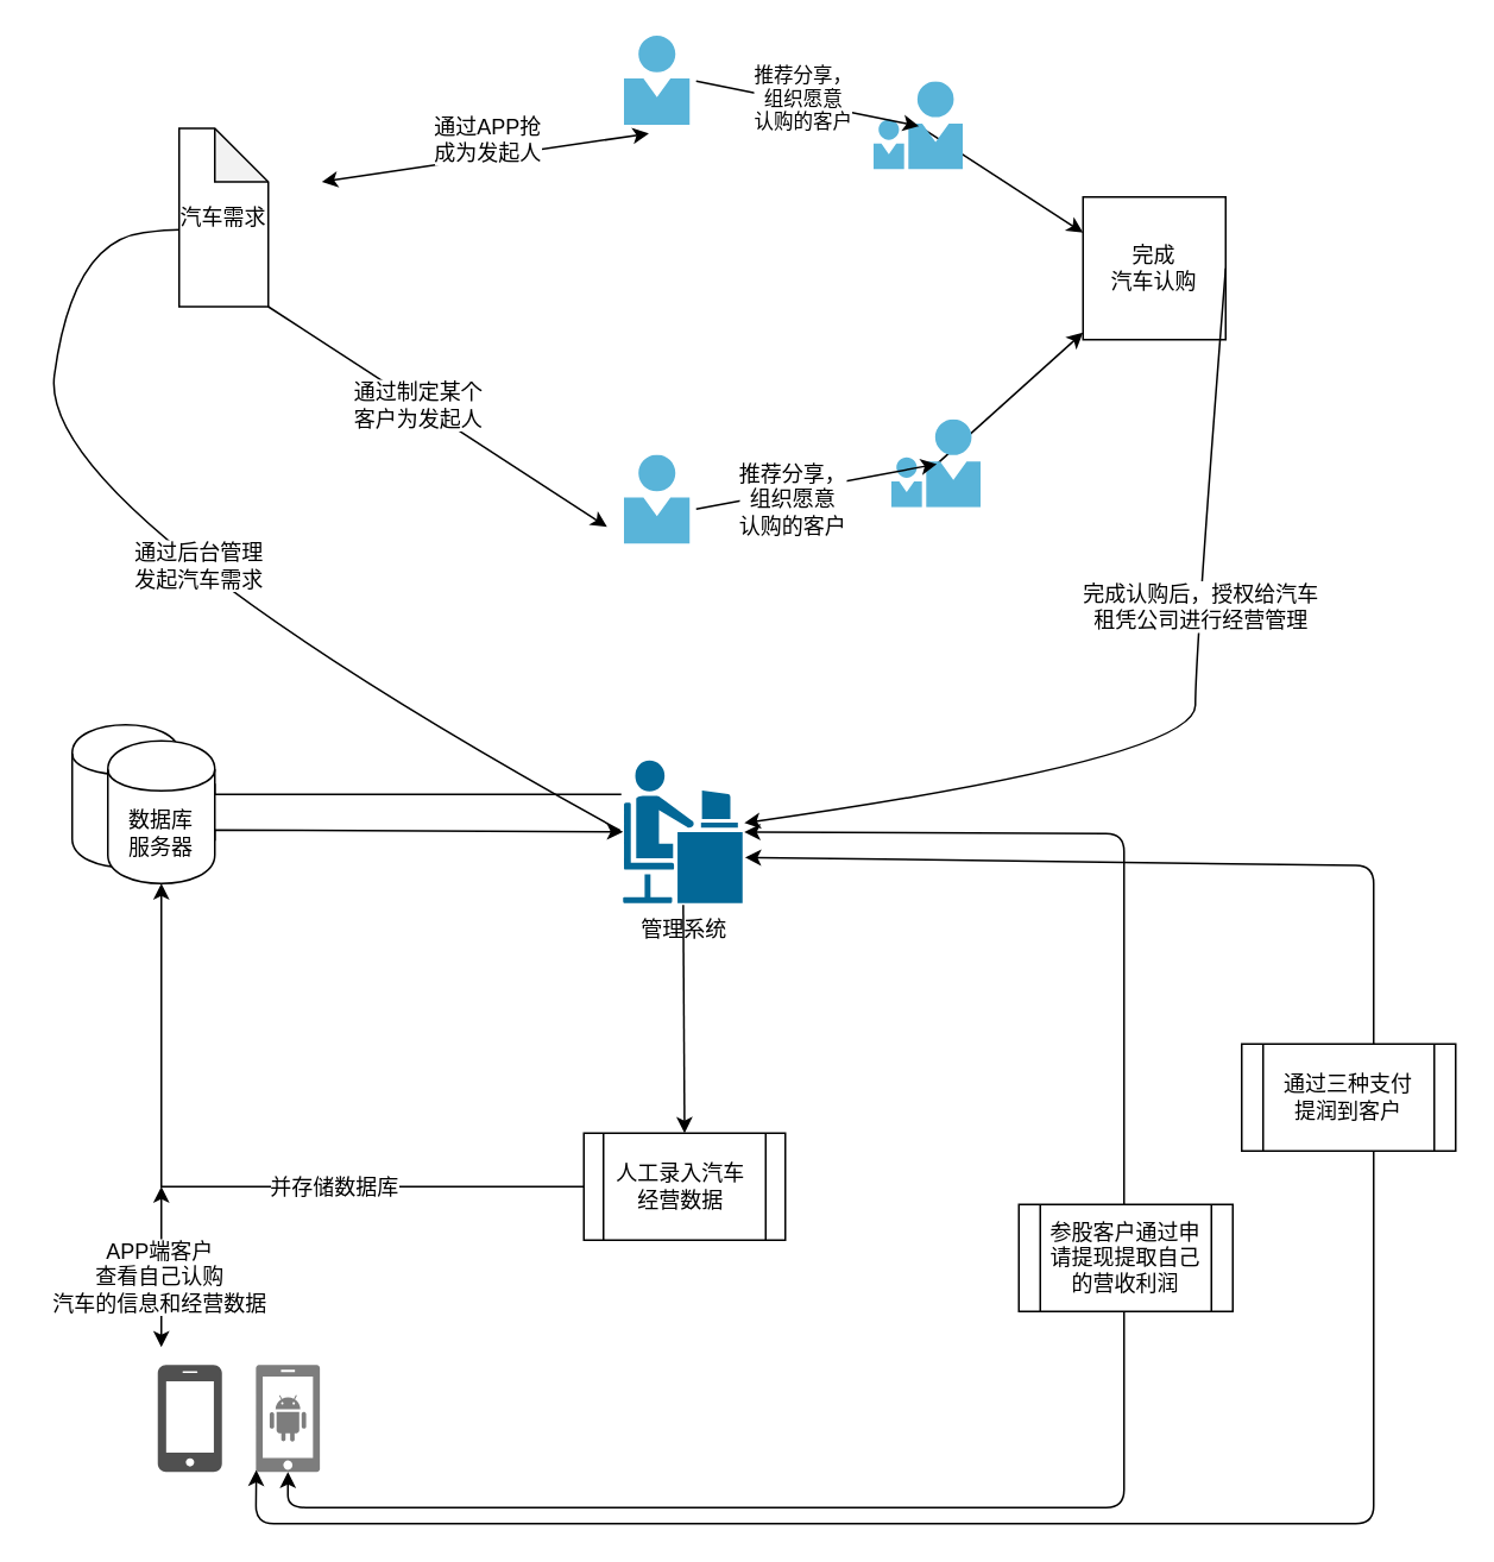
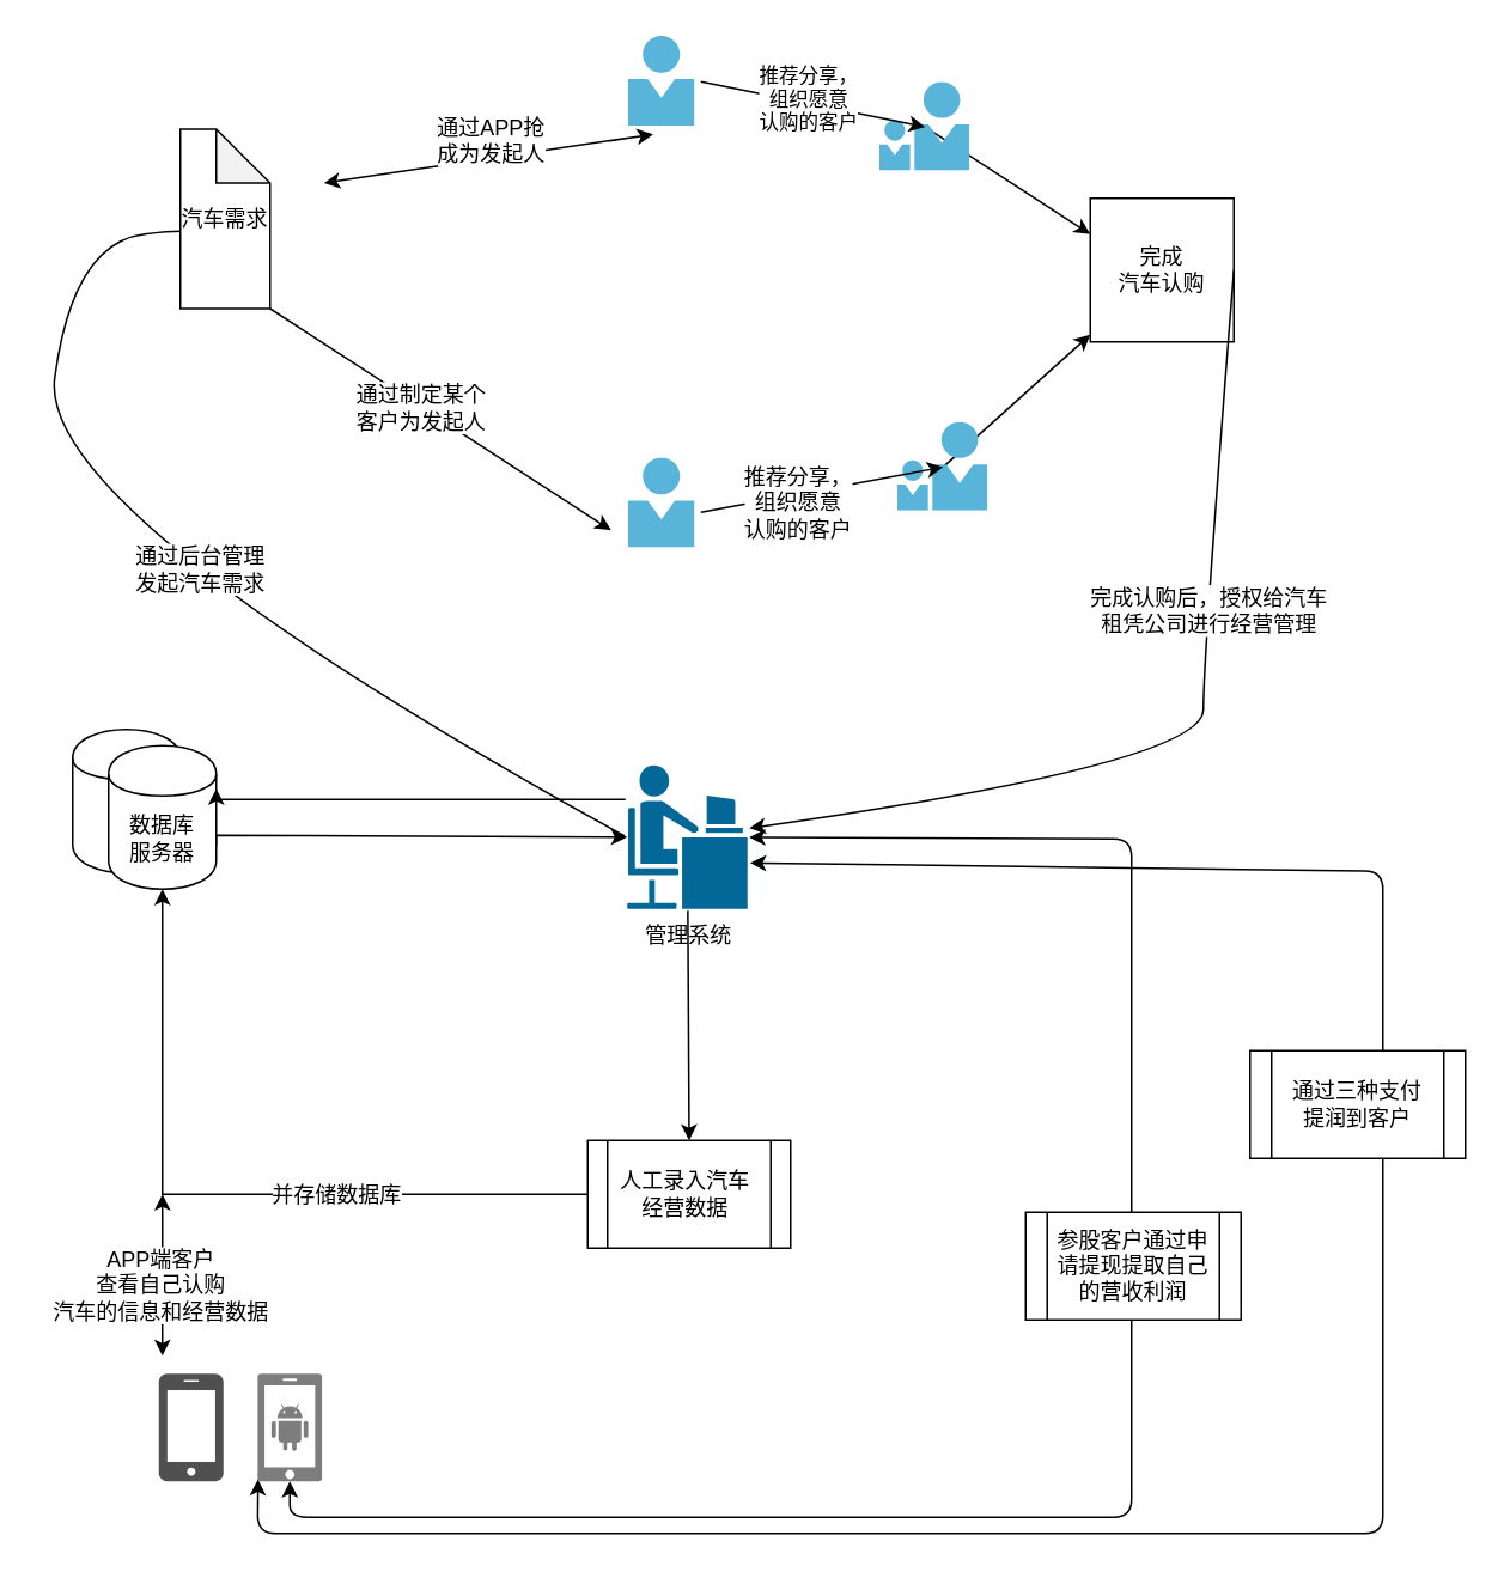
- <mxCell id="7" value="" style="edgeStyle=orthogonalEdgeStyle;rounded=0;orthogonalLoop=1;jettySize=auto;html=1;entryX=1;entryY=0.3;entryDx=0;entryDy=0;endArrow=none;" edge="1" parent="1" source="8" target="3"><mxGeometry relative="1" as="geometry"><mxPoint x="160" y="445" as="targetPoint" /><Array as="points"><mxPoint x="120" y="445" /></Array></mxGeometry></mxCell>
+ <mxCell id="7" value="" style="edgeStyle=orthogonalEdgeStyle;rounded=0;orthogonalLoop=1;jettySize=auto;html=1;entryX=1;entryY=0.3;entryDx=0;entryDy=0;" edge="1" parent="1" source="8" target="3"><mxGeometry relative="1" as="geometry"><mxPoint x="160" y="445" as="targetPoint" /><Array as="points"><mxPoint x="120" y="445" /></Array></mxGeometry></mxCell>
